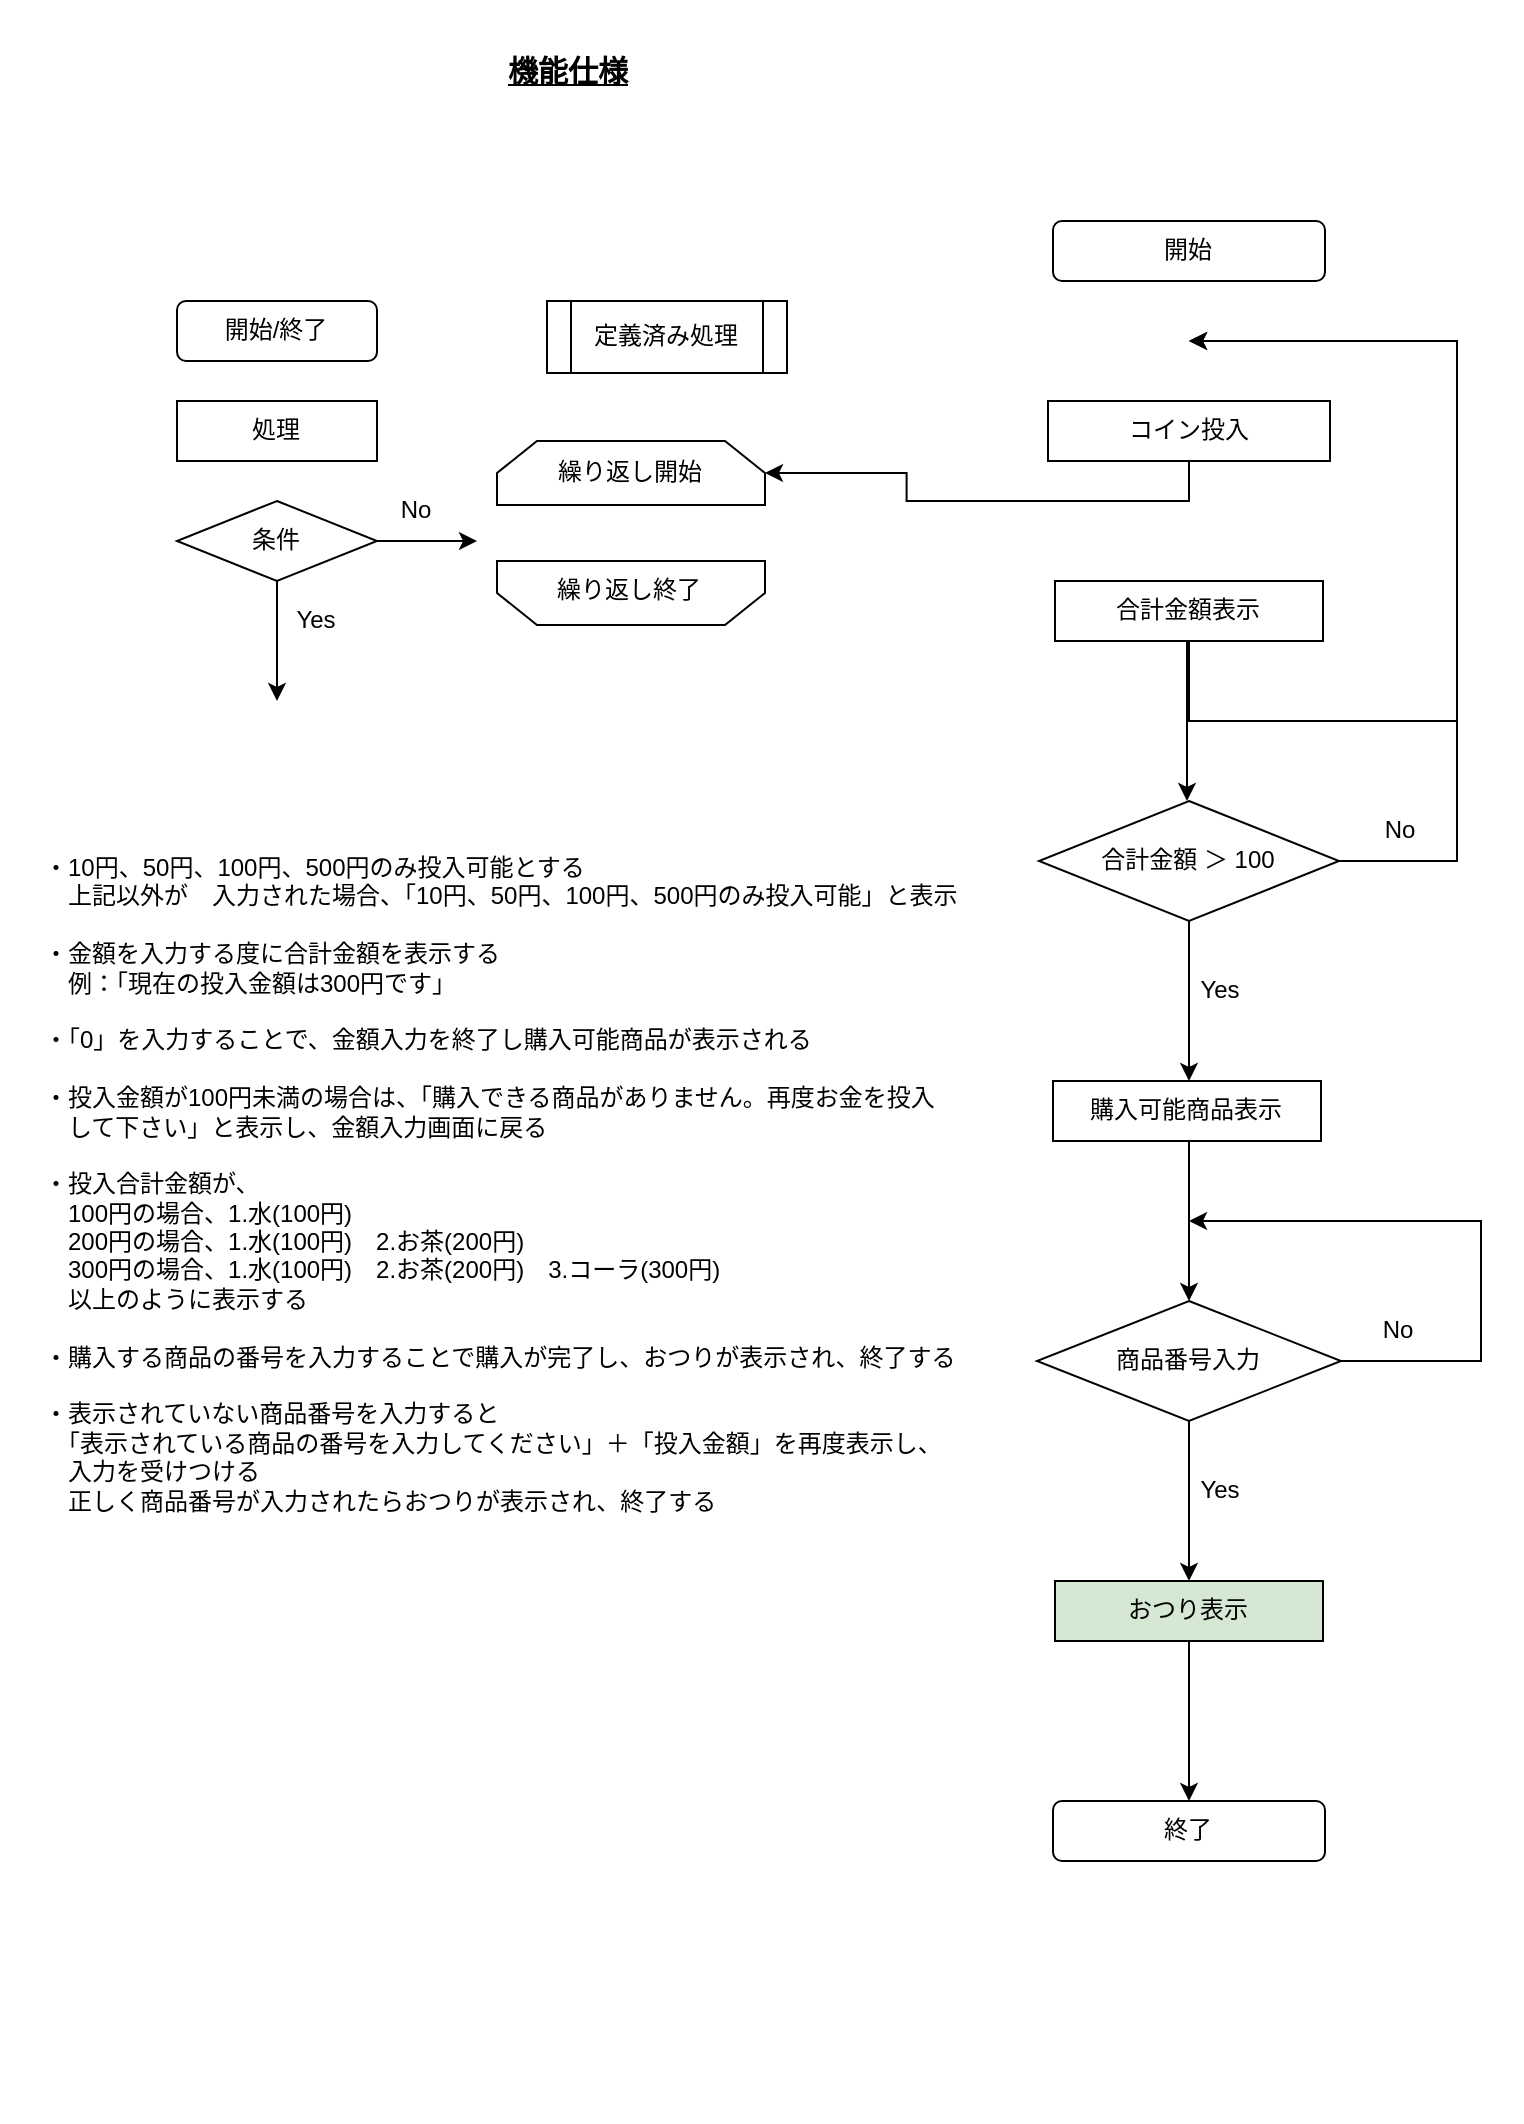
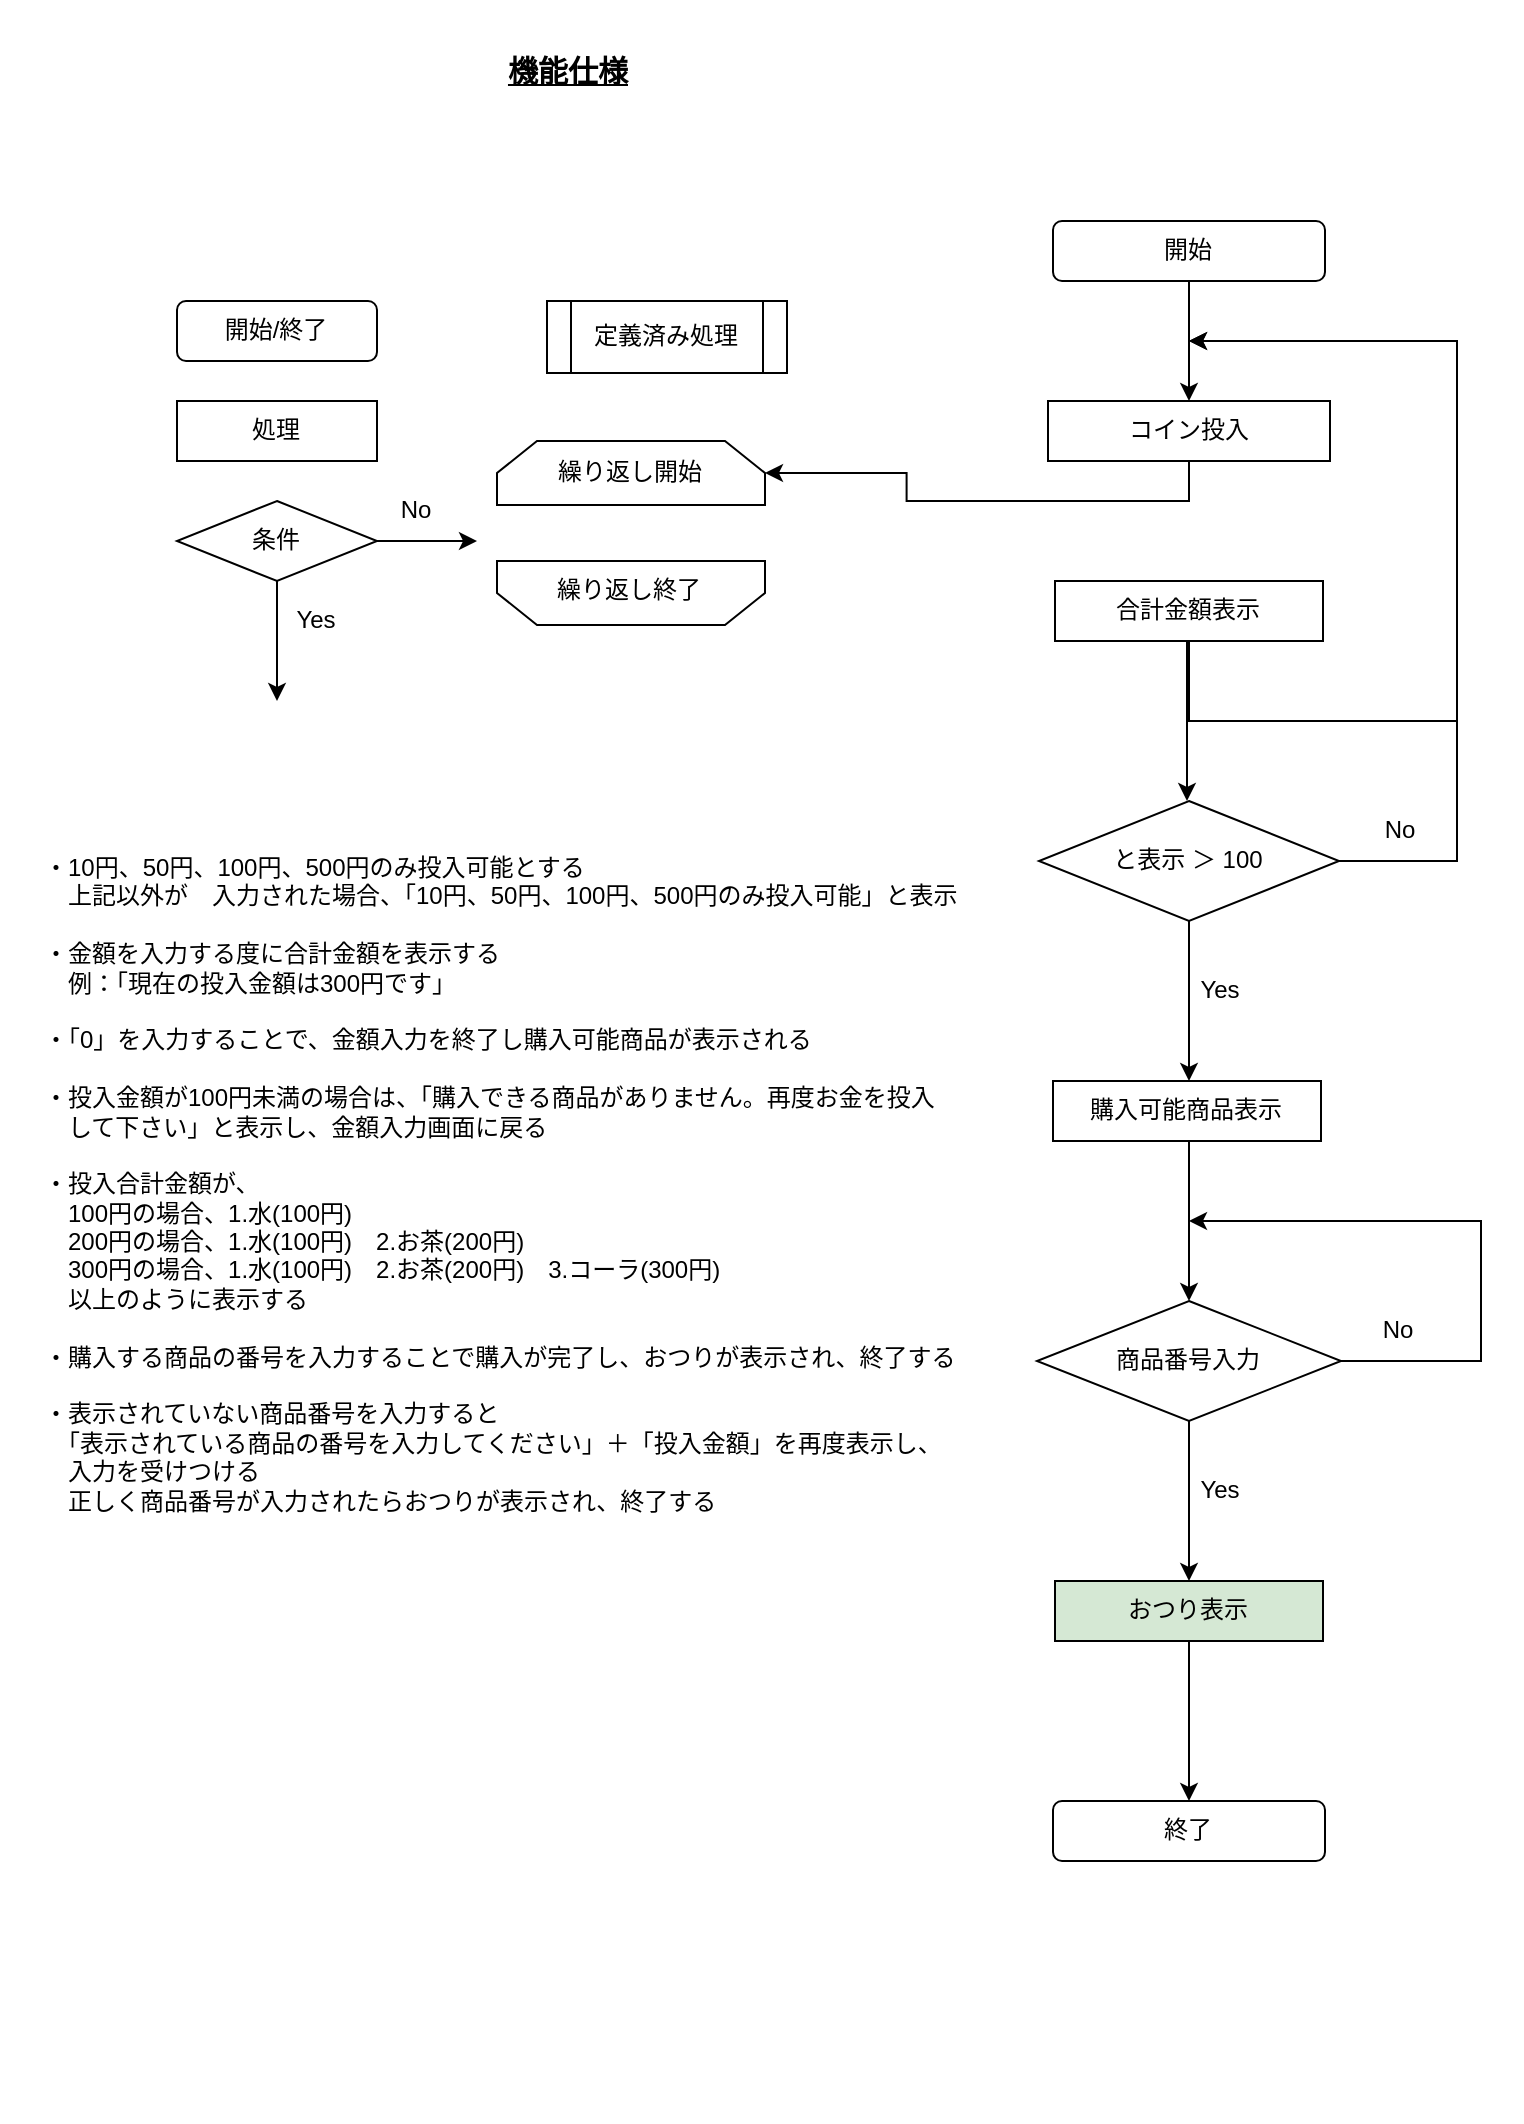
+ <mxCell id="7" value="" style="edgeStyle=orthogonalEdgeStyle;rounded=0;orthogonalLoop=1;jettySize=auto;html=1;" parent="1" source="8" target="31" edge="1"><mxGeometry relative="1" as="geometry" /></mxCell>
- <mxCell id="15" value="&lt;font style=&quot;vertical-align: inherit&quot;&gt;&lt;font style=&quot;vertical-align: inherit&quot;&gt;&lt;font style=&quot;vertical-align: inherit&quot;&gt;&lt;font style=&quot;vertical-align: inherit&quot;&gt;&lt;font style=&quot;vertical-align: inherit&quot;&gt;&lt;font style=&quot;vertical-align: inherit&quot;&gt;&lt;font style=&quot;vertical-align: inherit&quot;&gt;&lt;font style=&quot;vertical-align: inherit&quot;&gt;合計金額 ＞ 100&lt;/font&gt;&lt;/font&gt;&lt;/font&gt;&lt;/font&gt;&lt;/font&gt;&lt;/font&gt;&lt;/font&gt;&lt;/font&gt;" style="rhombus;whiteSpace=wrap;html=1;" parent="1" vertex="1"><mxGeometry x="519" y="400" width="150" height="60" as="geometry" /></mxCell>
+ <mxCell id="15" value="&lt;font style=&quot;vertical-align: inherit&quot;&gt;&lt;font style=&quot;vertical-align: inherit&quot;&gt;&lt;font style=&quot;vertical-align: inherit&quot;&gt;&lt;font style=&quot;vertical-align: inherit&quot;&gt;&lt;font style=&quot;vertical-align: inherit&quot;&gt;&lt;font style=&quot;vertical-align: inherit&quot;&gt;&lt;font style=&quot;vertical-align: inherit&quot;&gt;&lt;font style=&quot;vertical-align: inherit&quot;&gt;と表示 ＞ 100&lt;/font&gt;&lt;/font&gt;&lt;/font&gt;&lt;/font&gt;&lt;/font&gt;&lt;/font&gt;&lt;/font&gt;&lt;/font&gt;" style="rhombus;whiteSpace=wrap;html=1;" parent="1" vertex="1"><mxGeometry x="519" y="400" width="150" height="60" as="geometry" /></mxCell>
